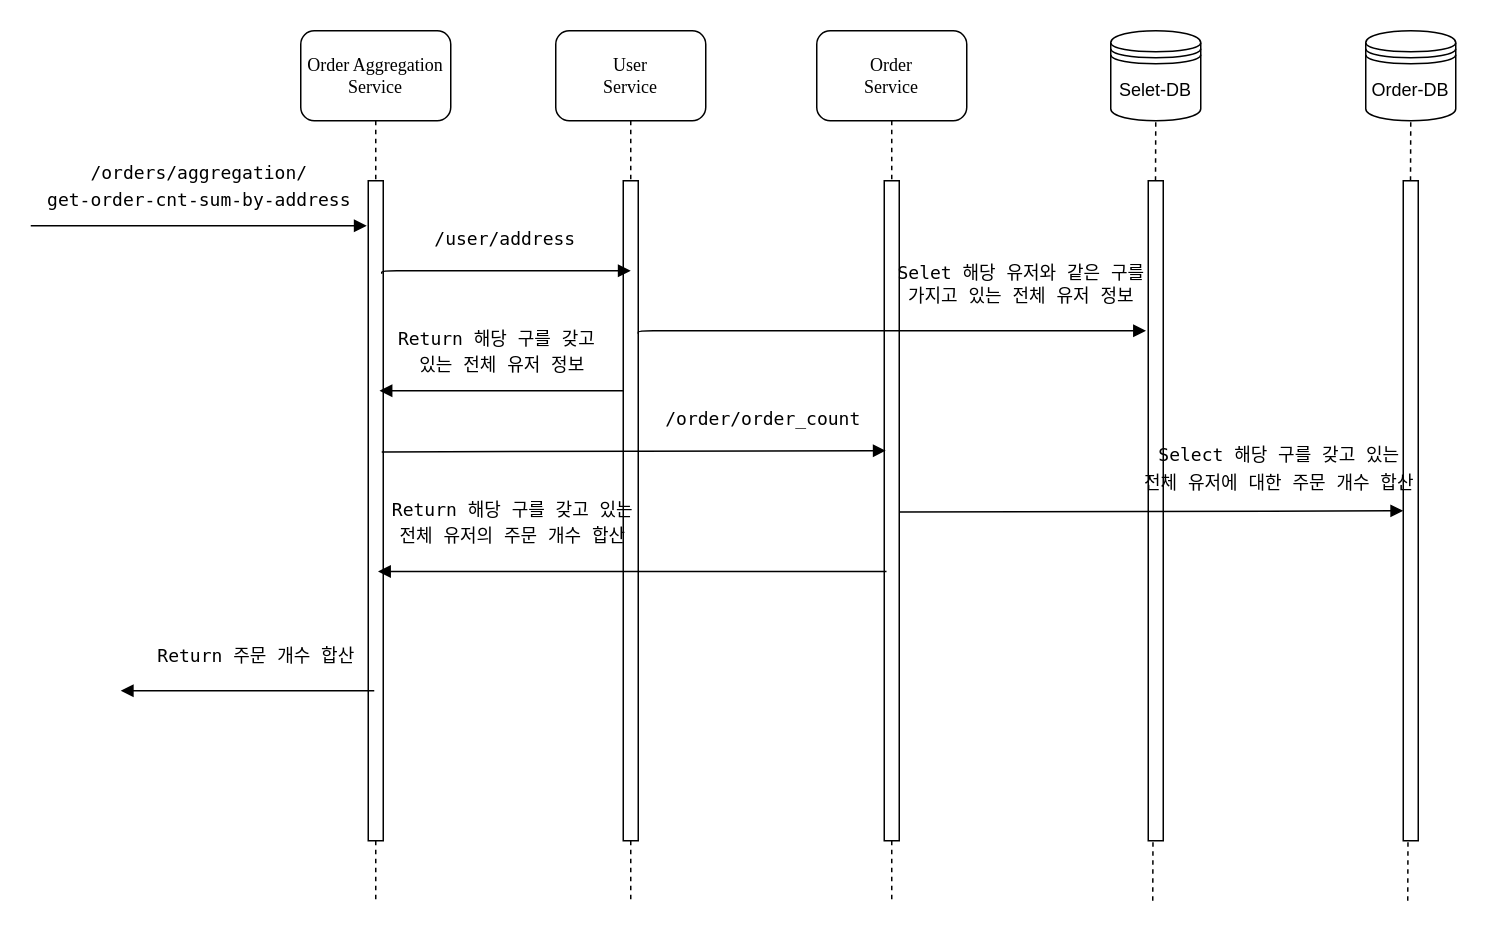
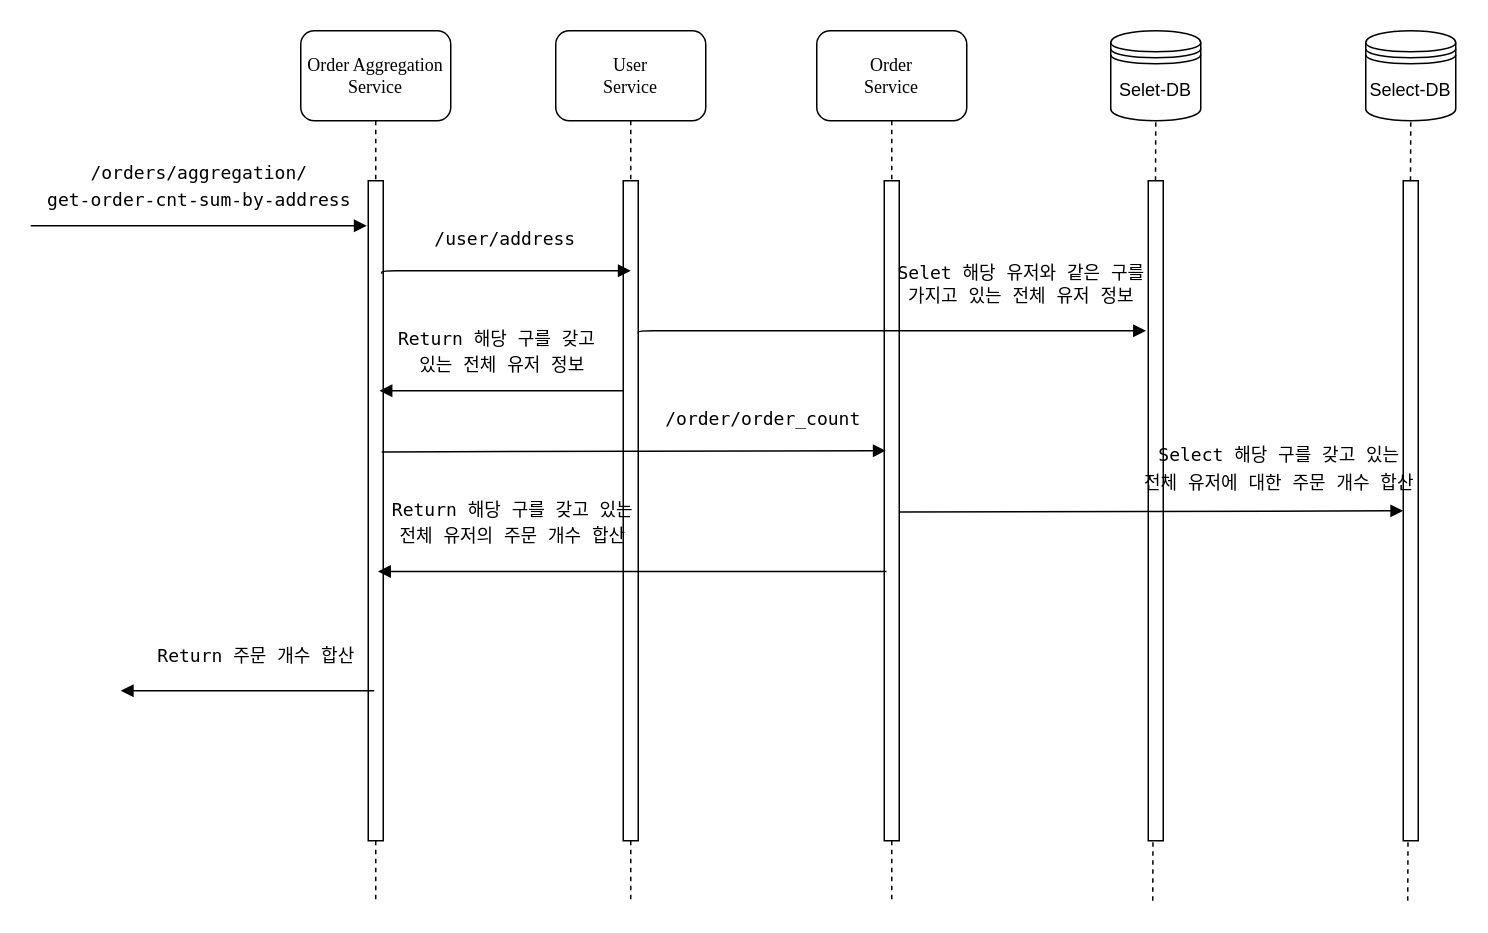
- <mxCell id="18" value="Order-DB" style="shape=datastore;whiteSpace=wrap;html=1;" vertex="1" parent="1"><mxGeometry x="910" y="20" width="60" height="60" as="geometry" /></mxCell>
+ <mxCell id="18" value="Select-DB" style="shape=datastore;whiteSpace=wrap;html=1;" vertex="1" parent="1"><mxGeometry x="910" y="20" width="60" height="60" as="geometry" /></mxCell>
